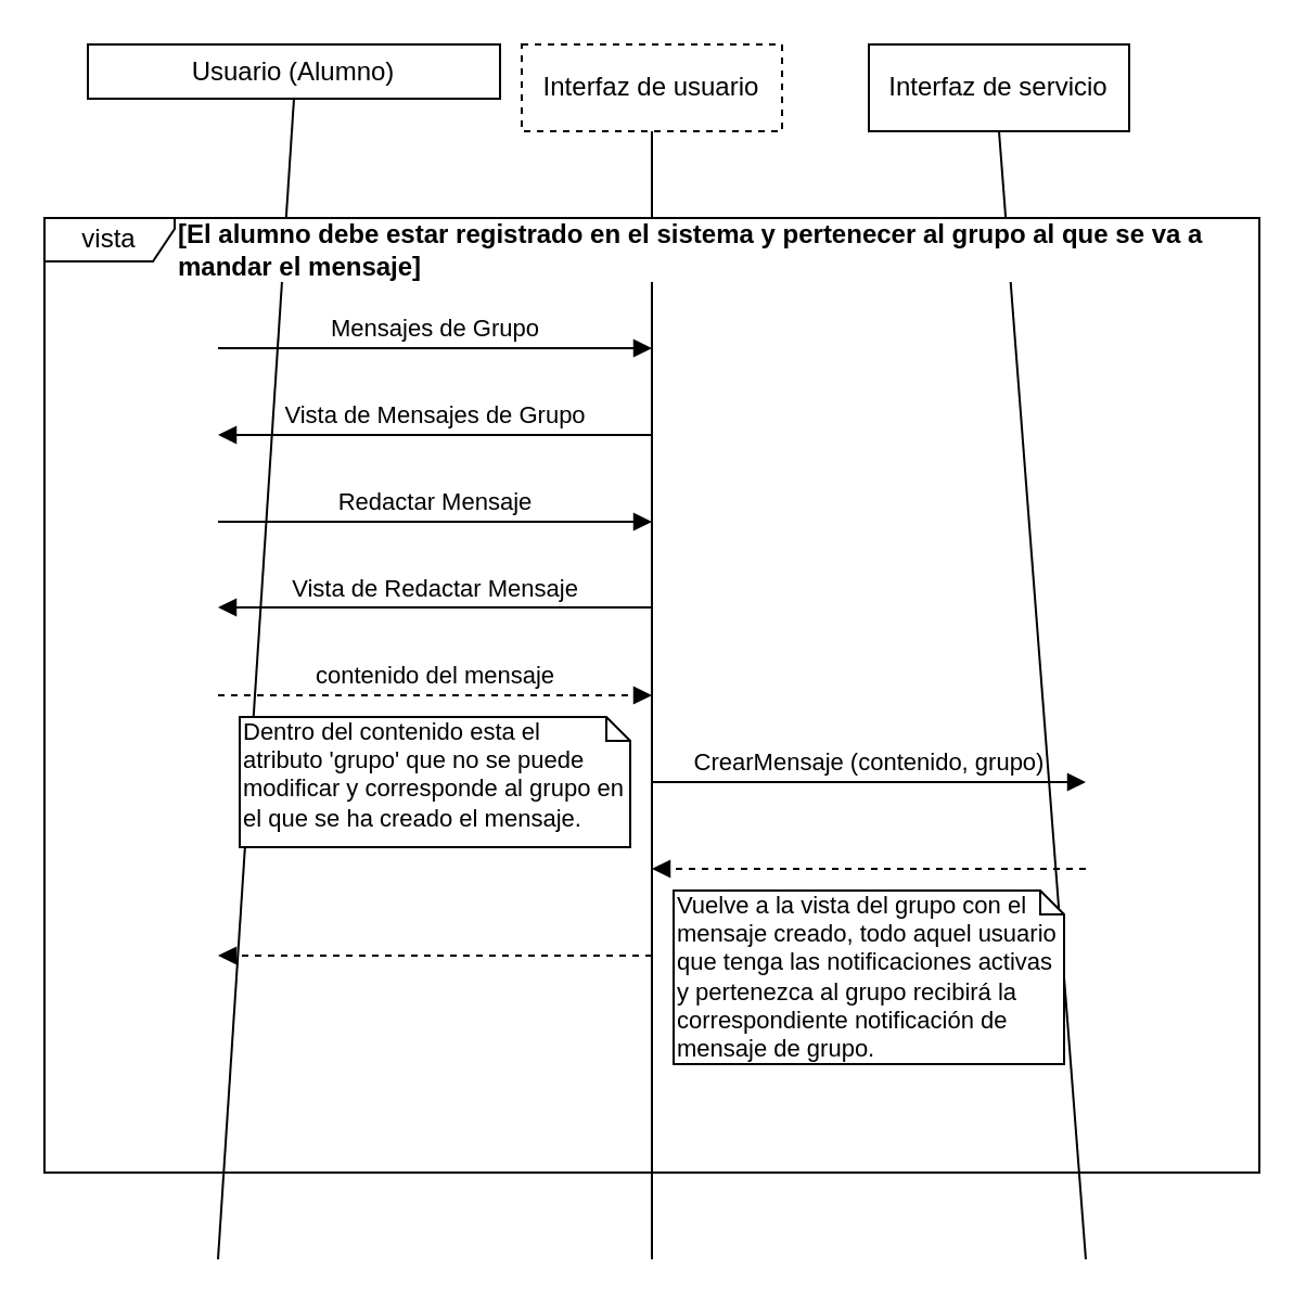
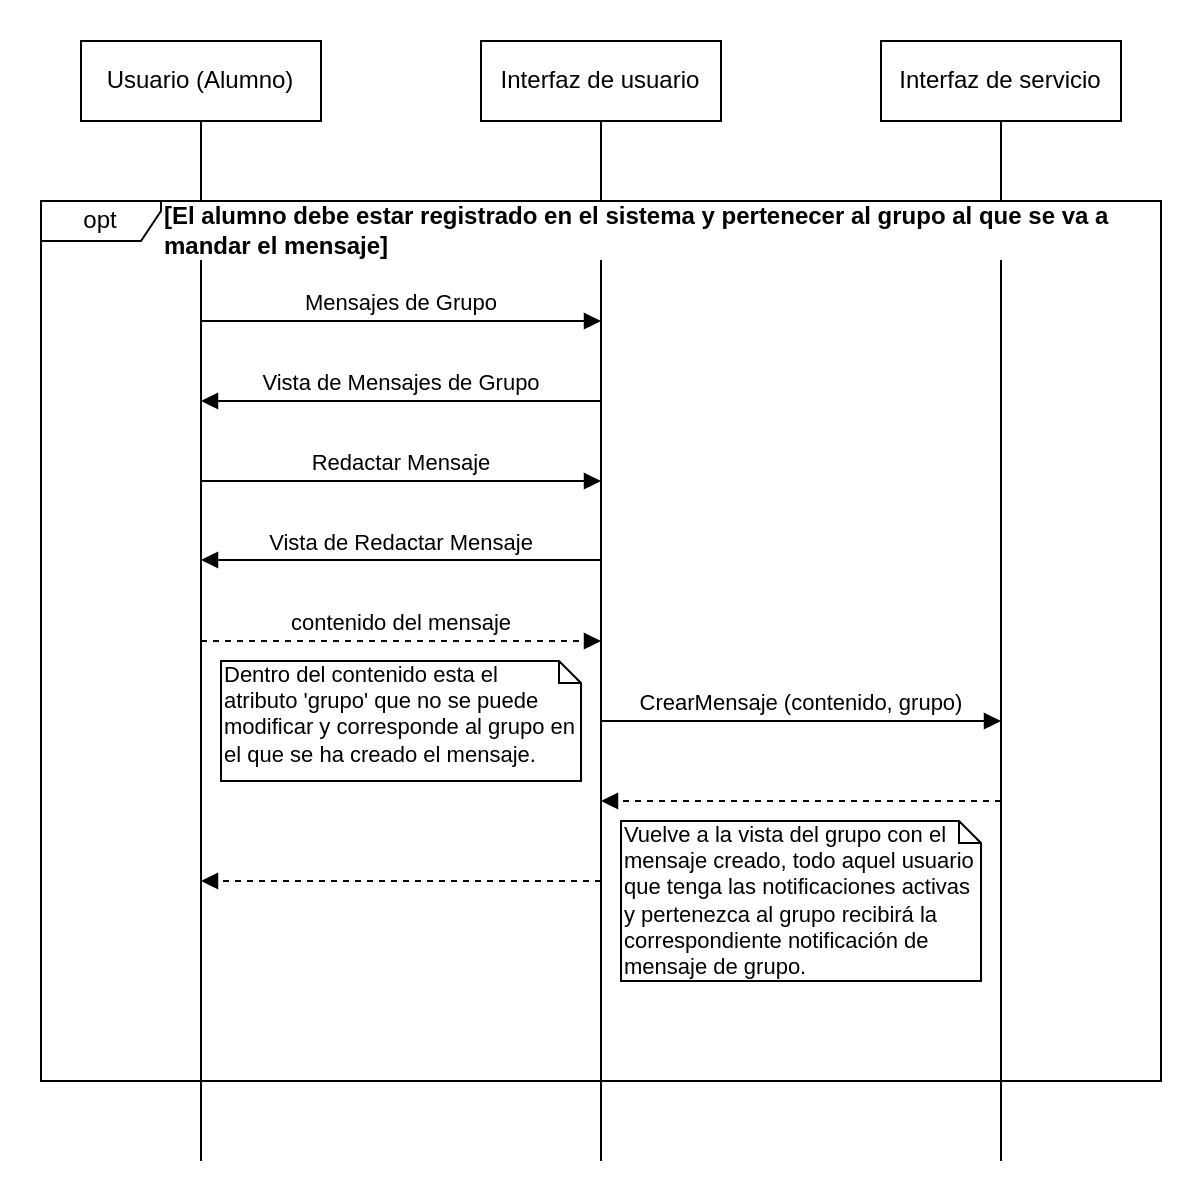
- <mxCell id="3" value="Usuario (Alumno)" style="rounded=0;whiteSpace=wrap;html=1;" parent="1" vertex="1"><mxGeometry x="40" y="20" width="190" height="25" as="geometry" /></mxCell>
+ <mxCell id="3" value="Usuario (Alumno)" style="rounded=0;whiteSpace=wrap;html=1;" parent="1" vertex="1"><mxGeometry x="40" y="20" width="120" height="40" as="geometry" /></mxCell>
- <mxCell id="4" value="Interfaz de usuario" style="rounded=0;whiteSpace=wrap;html=1;dashed=1;" parent="1" vertex="1"><mxGeometry x="240" y="20" width="120" height="40" as="geometry" /></mxCell>
+ <mxCell id="4" value="Interfaz de usuario" style="rounded=0;whiteSpace=wrap;html=1;" parent="1" vertex="1"><mxGeometry x="240" y="20" width="120" height="40" as="geometry" /></mxCell>
- <mxCell id="6" value="Interfaz de servicio" style="rounded=0;whiteSpace=wrap;html=1;" parent="1" vertex="1"><mxGeometry x="400" y="20" width="120" height="40" as="geometry" /></mxCell>
+ <mxCell id="6" value="Interfaz de servicio" style="rounded=0;whiteSpace=wrap;html=1;" parent="1" vertex="1"><mxGeometry x="440" y="20" width="120" height="40" as="geometry" /></mxCell>
- <mxCell id="2" value="vista" style="shape=umlFrame;whiteSpace=wrap;html=1;width=60;height=20;fillColor=#ffffff;" parent="1" vertex="1"><mxGeometry x="20" y="100" width="560" height="440" as="geometry" /></mxCell>
+ <mxCell id="2" value="opt" style="shape=umlFrame;whiteSpace=wrap;html=1;width=60;height=20;fillColor=#ffffff;" parent="1" vertex="1"><mxGeometry x="20" y="100" width="560" height="440" as="geometry" /></mxCell>
